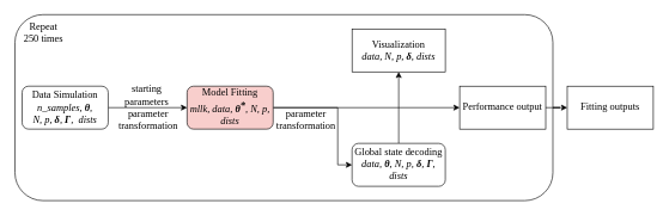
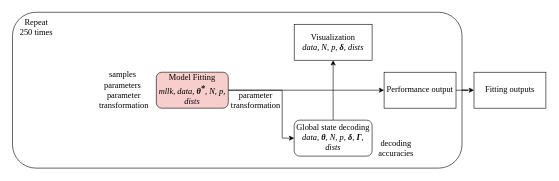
- <mxCell id="8" value="&lt;font style=&quot;font-size: 14px;&quot;&gt;starting parameters&lt;/font&gt;" style="text;html=1;strokeColor=none;fillColor=none;align=center;verticalAlign=middle;whiteSpace=wrap;rounded=0;fontFamily=Latex sans serif;" vertex="1" parent="1"><mxGeometry x="174" y="118" width="60" height="30" as="geometry" /></mxCell>
+ <mxCell id="8" value="&lt;font style=&quot;font-size: 14px;&quot;&gt;samples parameters&lt;/font&gt;" style="text;html=1;strokeColor=none;fillColor=none;align=center;verticalAlign=middle;whiteSpace=wrap;rounded=0;fontFamily=Latex sans serif;" vertex="1" parent="1"><mxGeometry x="174" y="118" width="60" height="30" as="geometry" /></mxCell>
- <mxCell id="4" value="&lt;font style=&quot;font-size: 14px;&quot;&gt;&lt;font style=&quot;font-size: 14px;&quot; face=&quot;Latex sans serif&quot;&gt;Data Simulation&lt;br&gt;&lt;i style=&quot;&quot;&gt;n_samples,&amp;nbsp;&lt;/i&gt;&lt;/font&gt;&lt;i style=&quot;font-family: &amp;quot;Latex sans serif&amp;quot;;&quot;&gt;&lt;b&gt;θ&lt;/b&gt;,&lt;/i&gt;&lt;/font&gt;&lt;font style=&quot;font-size: 14px;&quot; face=&quot;Latex sans serif&quot;&gt;&lt;i style=&quot;&quot;&gt;&lt;font style=&quot;font-size: 14px;&quot;&gt;&lt;br&gt;N, p,&amp;nbsp;&lt;b style=&quot;&quot;&gt;δ&lt;/b&gt;, &lt;b style=&quot;&quot;&gt;Γ&lt;/b&gt;, &amp;nbsp;dists&lt;/font&gt;&lt;br&gt;&lt;/i&gt;&lt;/font&gt;" style="rounded=1;whiteSpace=wrap;html=1;" vertex="1" parent="1"><mxGeometry x="30" y="120" width="120" height="60" as="geometry" /></mxCell>
- <mxCell id="3" style="edgeStyle=orthogonalEdgeStyle;rounded=0;orthogonalLoop=1;jettySize=auto;html=1;entryX=0;entryY=0.5;entryDx=0;entryDy=0;fontFamily=Latex sans serif;" edge="1" parent="1" source="4" target="7"><mxGeometry relative="1" as="geometry" /></mxCell>
+ <mxCell id="15" value="&lt;font style=&quot;font-size: 14px;&quot;&gt;decoding accuracies&lt;/font&gt;" style="text;html=1;strokeColor=none;fillColor=none;align=center;verticalAlign=middle;whiteSpace=wrap;rounded=0;fontFamily=Latex sans serif;" vertex="1" parent="1"><mxGeometry x="630" y="233" width="60" height="30" as="geometry" /></mxCell>
